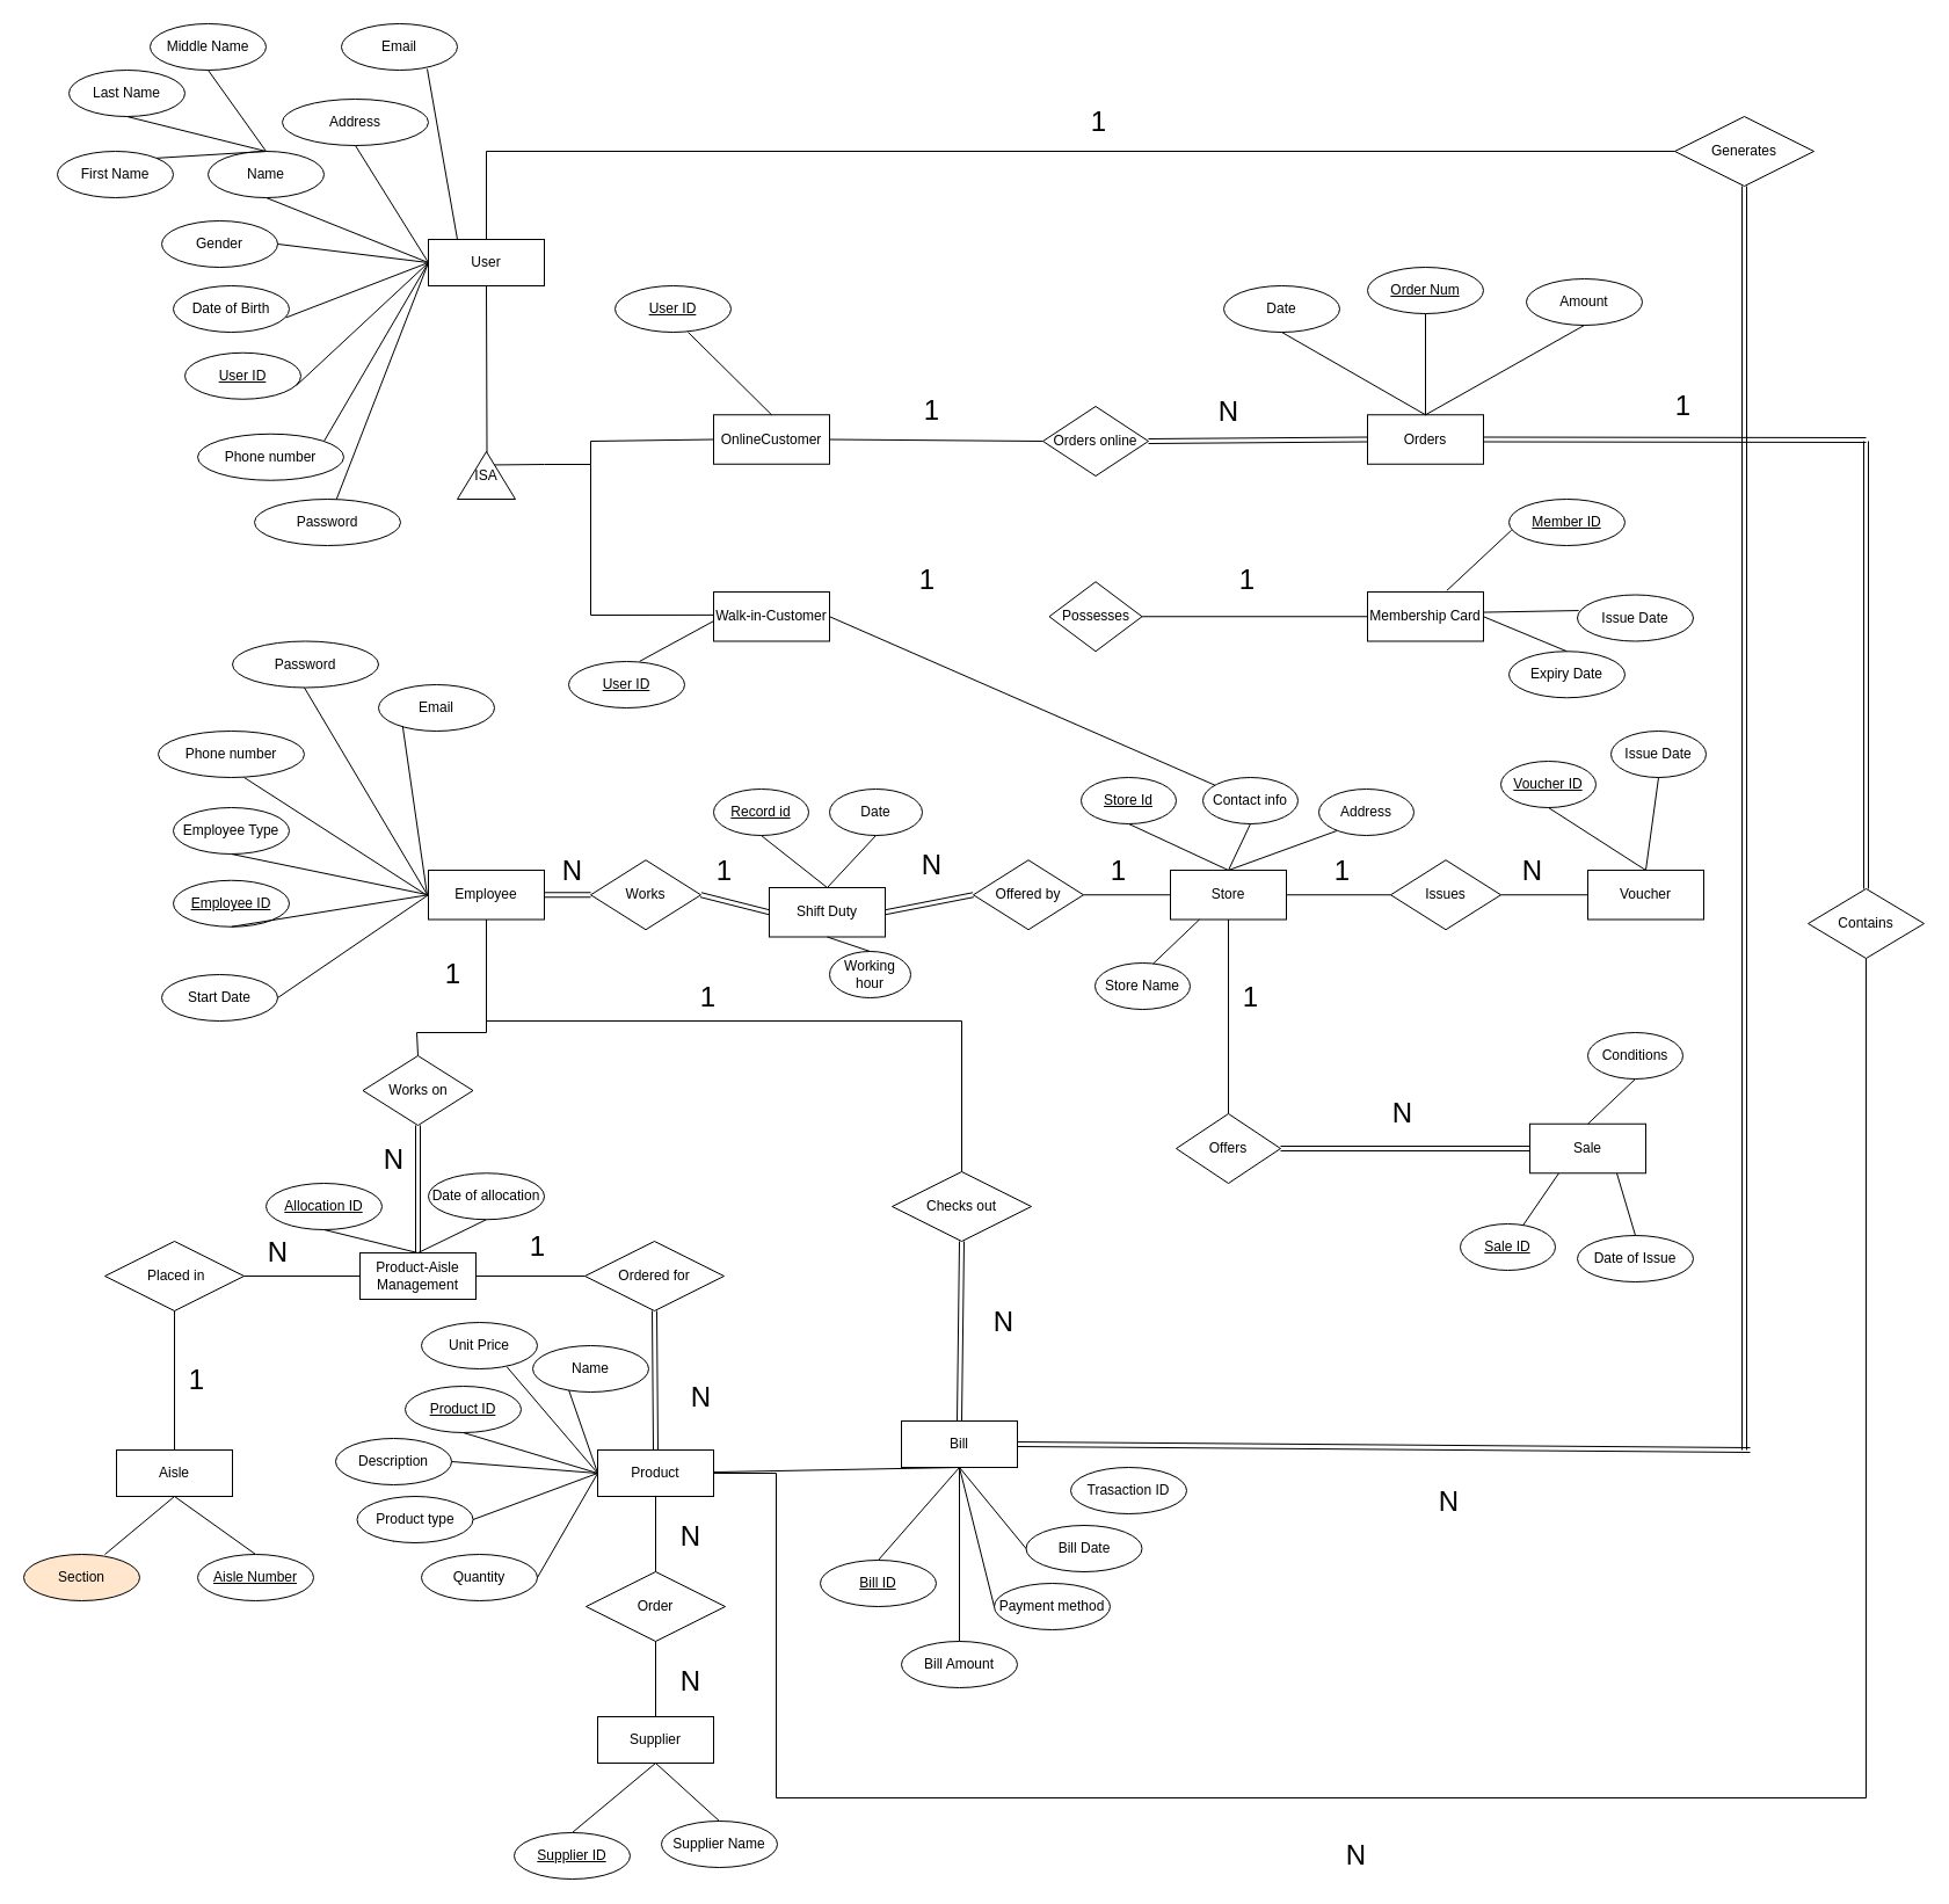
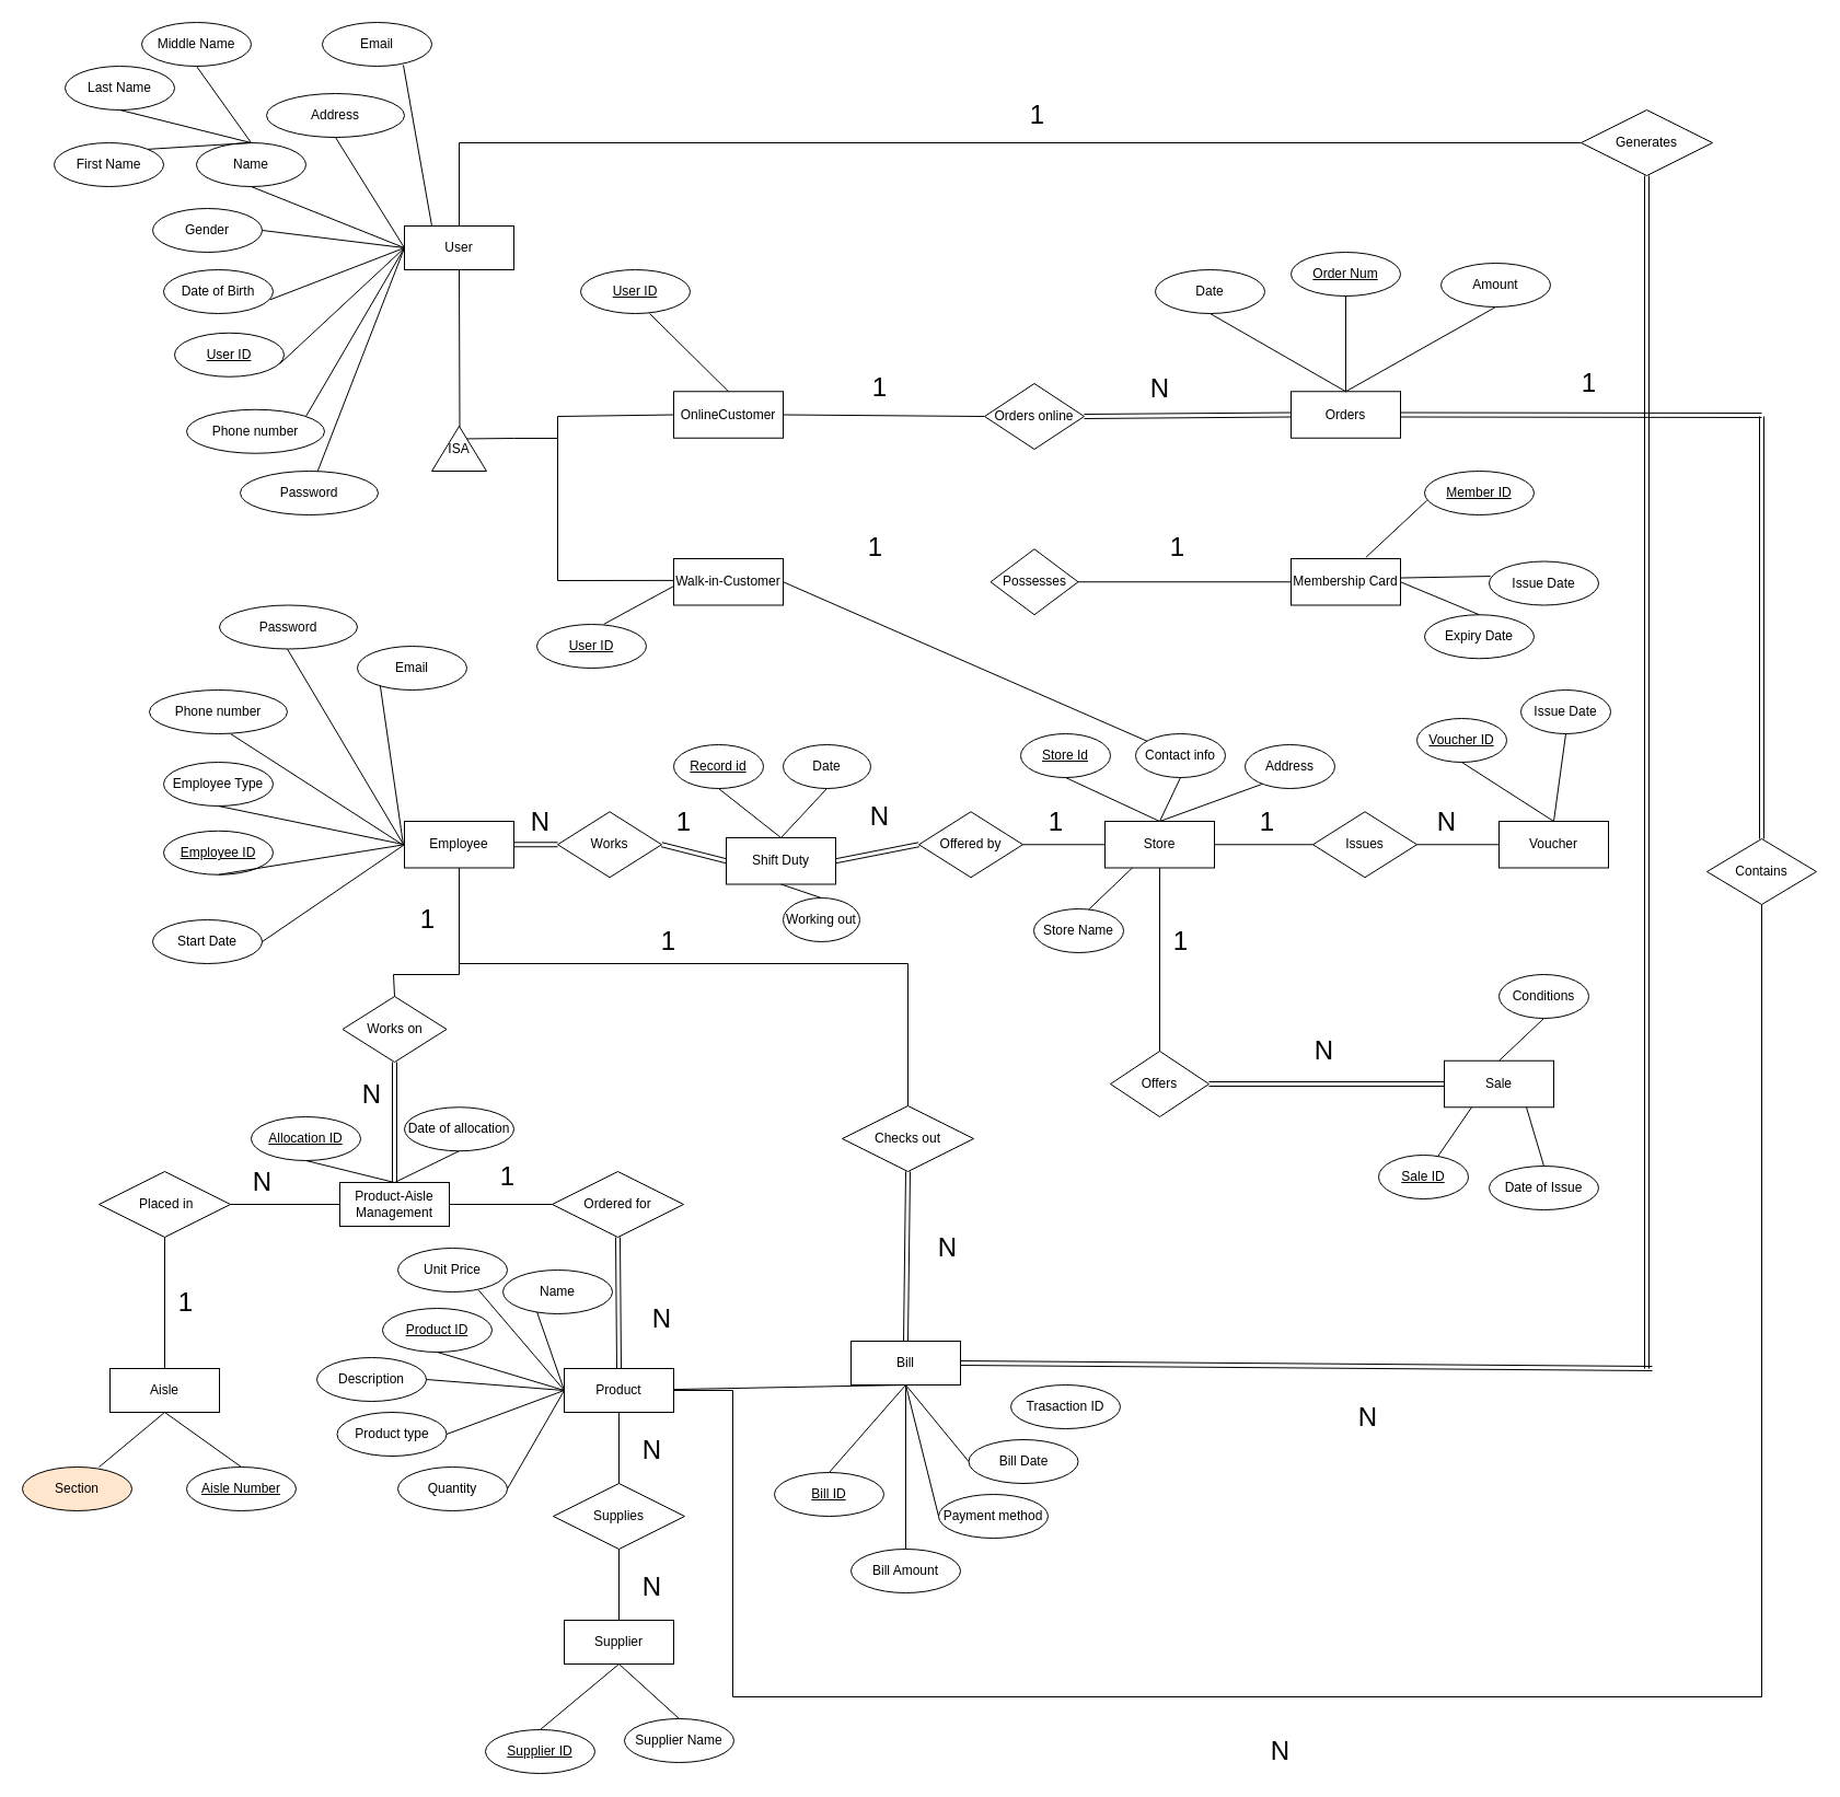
- <mxCell id="42" value="Working hour" style="ellipse;whiteSpace=wrap;html=1;align=center;labelBackgroundColor=none;rounded=0;" parent="1" vertex="1"><mxGeometry x="715" y="820" width="70" height="40" as="geometry" /></mxCell>
+ <mxCell id="42" value="Working out" style="ellipse;whiteSpace=wrap;html=1;align=center;labelBackgroundColor=none;rounded=0;" parent="1" vertex="1"><mxGeometry x="715" y="820" width="70" height="40" as="geometry" /></mxCell>
- <mxCell id="64" value="Order" style="shape=rhombus;perimeter=rhombusPerimeter;whiteSpace=wrap;html=1;align=center;fillStyle=auto;labelBackgroundColor=none;" parent="1" vertex="1"><mxGeometry x="505" y="1355" width="120" height="60" as="geometry" /></mxCell>
+ <mxCell id="64" value="Supplies" style="shape=rhombus;perimeter=rhombusPerimeter;whiteSpace=wrap;html=1;align=center;fillStyle=auto;labelBackgroundColor=none;" parent="1" vertex="1"><mxGeometry x="505" y="1355" width="120" height="60" as="geometry" /></mxCell>
